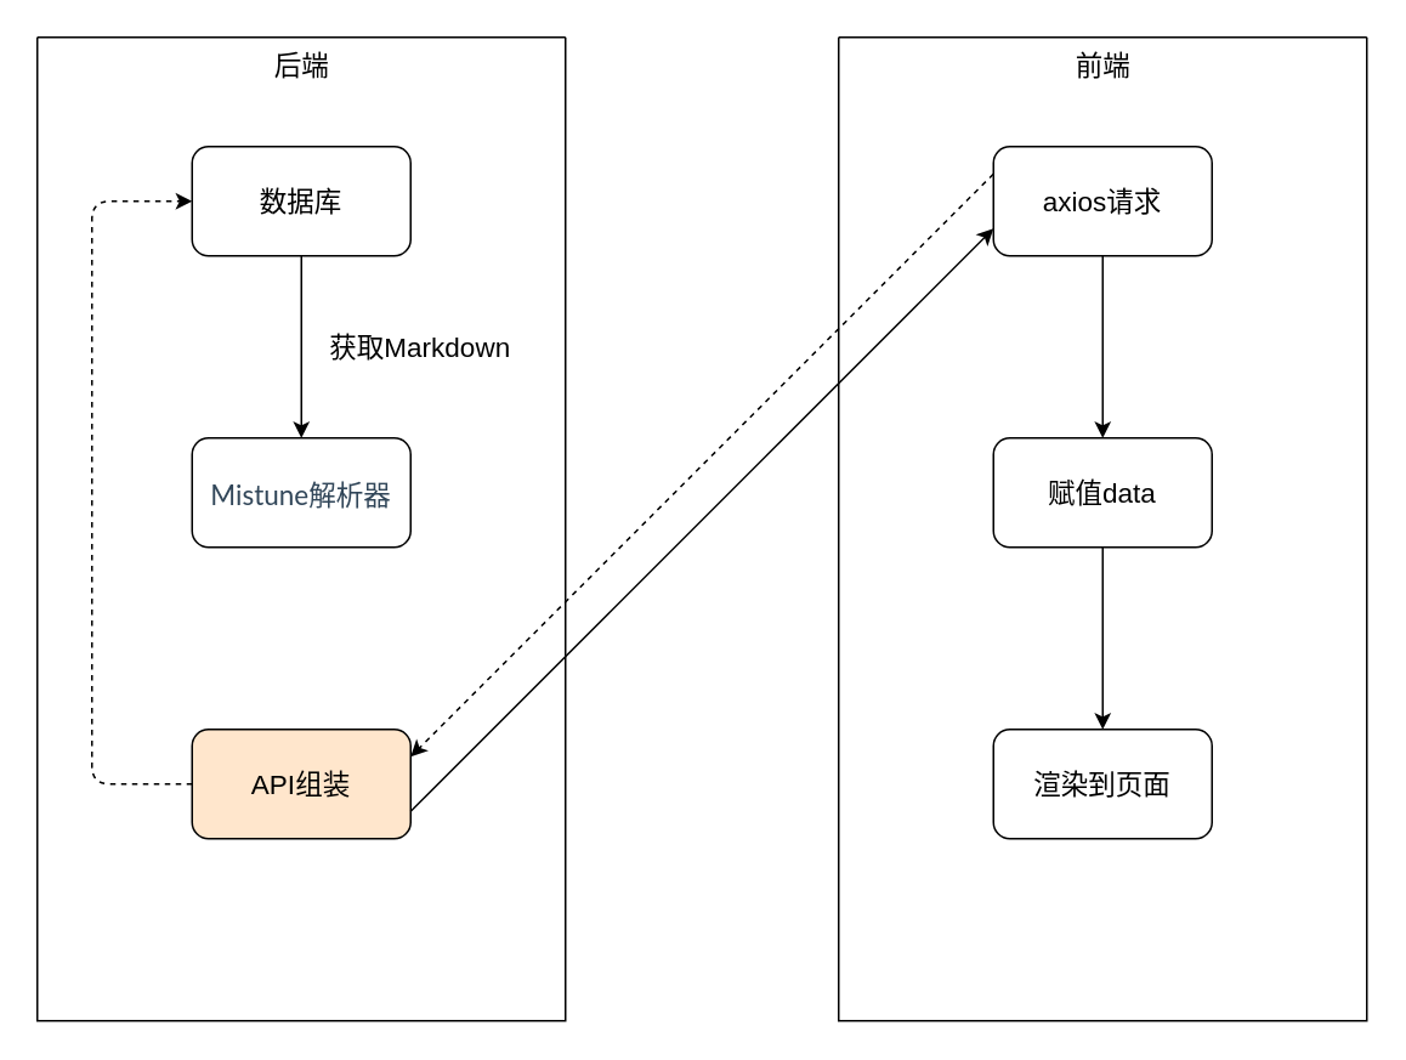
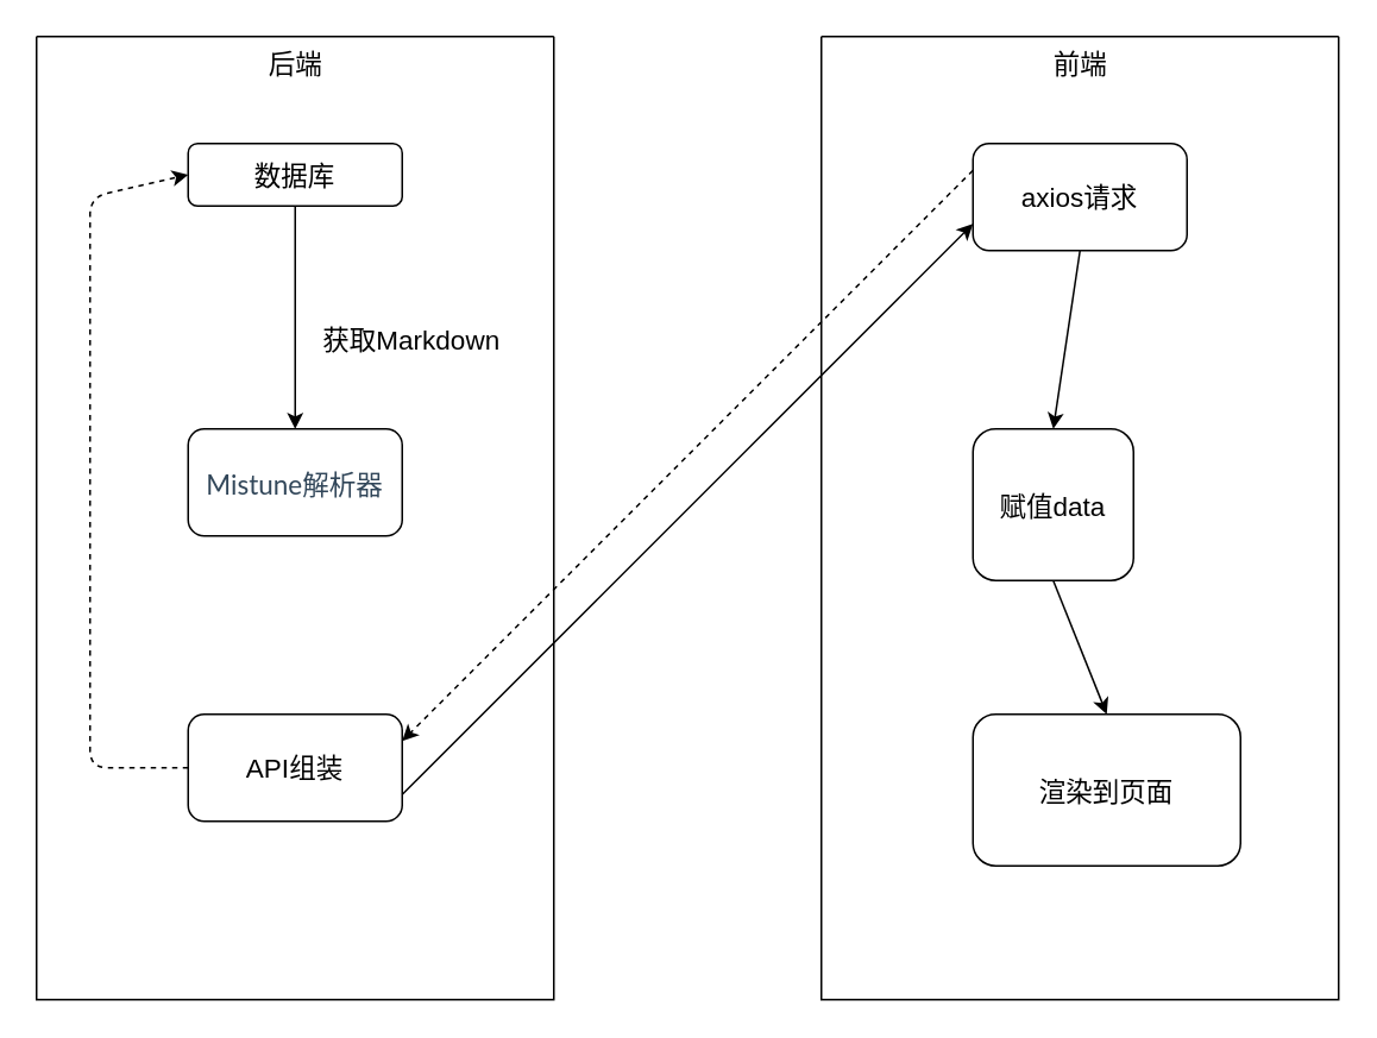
- <mxCell id="5" value="数据库" style="rounded=1;whiteSpace=wrap;html=1;fontSize=15;" vertex="1" parent="2"><mxGeometry x="85" y="60" width="120" height="60" as="geometry" /></mxCell>
+ <mxCell id="5" value="数据库" style="rounded=1;whiteSpace=wrap;html=1;fontSize=15;" vertex="1" parent="2"><mxGeometry x="85" y="60" width="120" height="35" as="geometry" /></mxCell>
- <mxCell id="12" value="赋值data" style="rounded=1;whiteSpace=wrap;html=1;fontSize=15;" vertex="1" parent="10"><mxGeometry x="85" y="220" width="120" height="60" as="geometry" /></mxCell>
+ <mxCell id="12" value="赋值data" style="rounded=1;whiteSpace=wrap;html=1;fontSize=15;" vertex="1" parent="10"><mxGeometry x="85" y="220" width="90" height="85" as="geometry" /></mxCell>
- <mxCell id="4" value="API组装" style="rounded=1;whiteSpace=wrap;html=1;fontSize=15;fillColor=#ffe6cc;" vertex="1" parent="2"><mxGeometry x="85" y="380" width="120" height="60" as="geometry" /></mxCell>
+ <mxCell id="4" value="API组装" style="rounded=1;whiteSpace=wrap;html=1;fontSize=15;" vertex="1" parent="2"><mxGeometry x="85" y="380" width="120" height="60" as="geometry" /></mxCell>
- <mxCell id="13" value="渲染到页面" style="rounded=1;whiteSpace=wrap;html=1;fontSize=15;" vertex="1" parent="10"><mxGeometry x="85" y="380" width="120" height="60" as="geometry" /></mxCell>
+ <mxCell id="13" value="渲染到页面" style="rounded=1;whiteSpace=wrap;html=1;fontSize=15;" vertex="1" parent="10"><mxGeometry x="85" y="380" width="150" height="85" as="geometry" /></mxCell>
